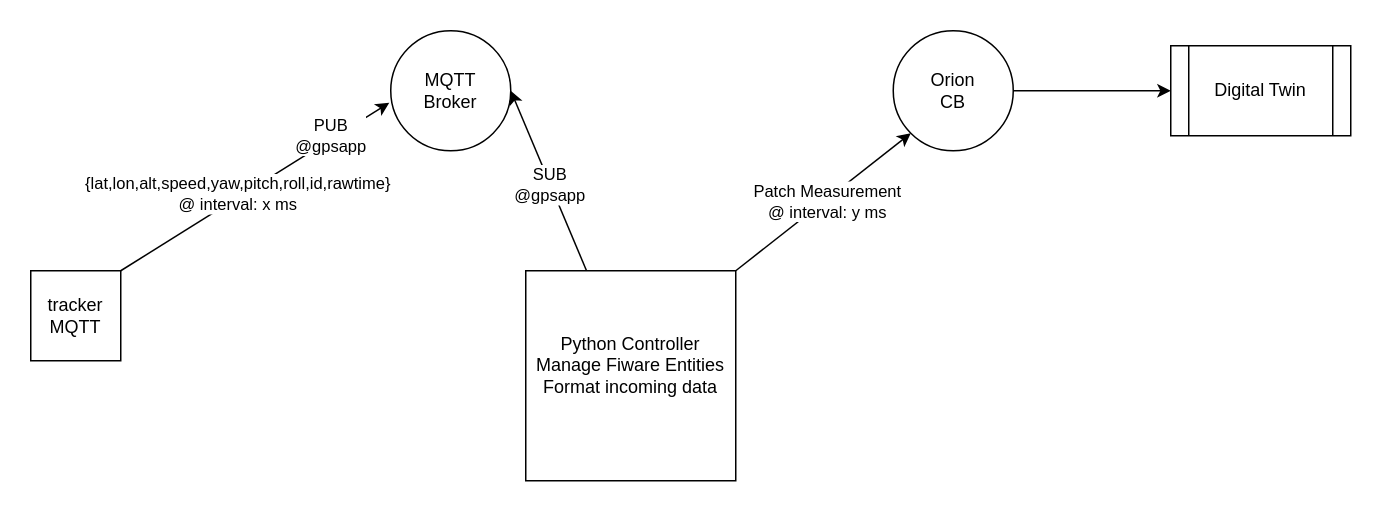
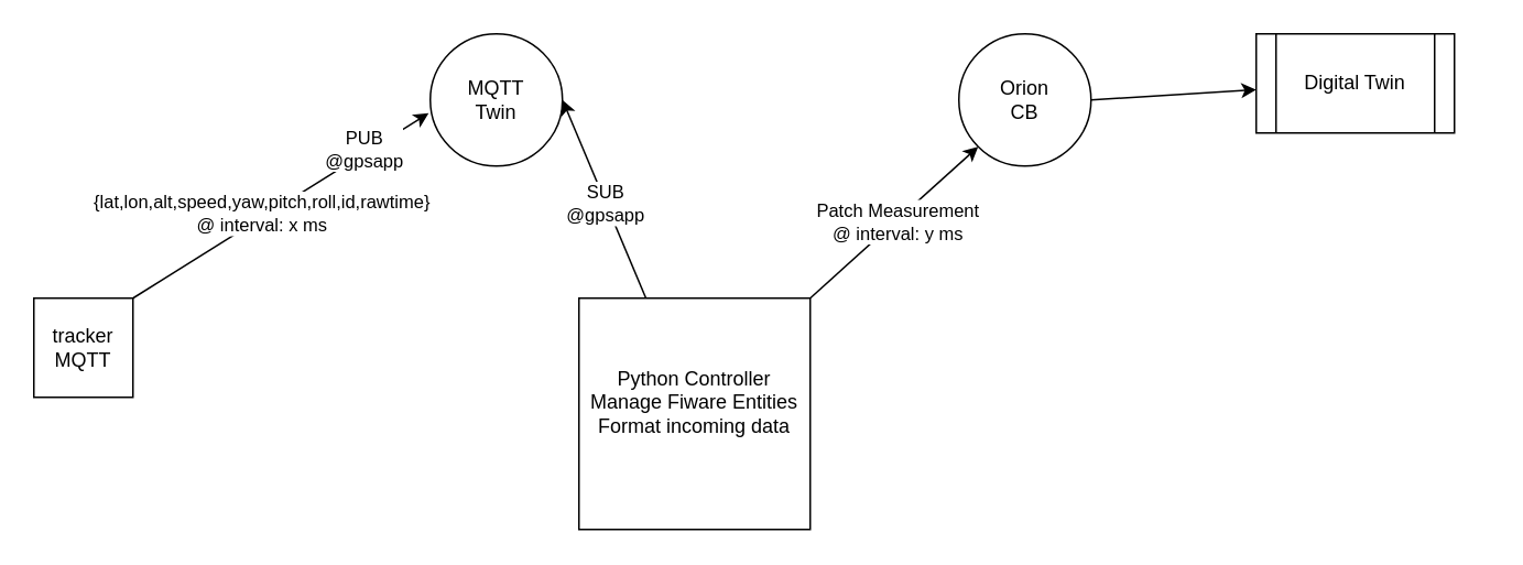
- <mxCell id="3" value="MQTT&lt;br&gt;Broker" style="ellipse;whiteSpace=wrap;html=1;aspect=fixed;" parent="1" vertex="1"><mxGeometry x="260" y="20" width="80" height="80" as="geometry" /></mxCell>
+ <mxCell id="3" value="MQTT&lt;br&gt;Twin" style="ellipse;whiteSpace=wrap;html=1;aspect=fixed;" parent="1" vertex="1"><mxGeometry x="260" y="20" width="80" height="80" as="geometry" /></mxCell>
- <mxCell id="7" value="Orion&lt;br&gt;CB" style="ellipse;whiteSpace=wrap;html=1;aspect=fixed;" parent="1" vertex="1"><mxGeometry x="595" y="20" width="80" height="80" as="geometry" /></mxCell>
+ <mxCell id="7" value="Orion&lt;br&gt;CB" style="ellipse;whiteSpace=wrap;html=1;aspect=fixed;" parent="1" vertex="1"><mxGeometry x="580" y="20" width="80" height="80" as="geometry" /></mxCell>
- <mxCell id="14" value="Digital Twin" style="shape=process;whiteSpace=wrap;html=1;backgroundOutline=1;" vertex="1" parent="1"><mxGeometry x="780" y="30" width="120" height="60" as="geometry" /></mxCell>
+ <mxCell id="14" value="Digital Twin" style="shape=process;whiteSpace=wrap;html=1;backgroundOutline=1;" vertex="1" parent="1"><mxGeometry x="760" y="20" width="120" height="60" as="geometry" /></mxCell>
